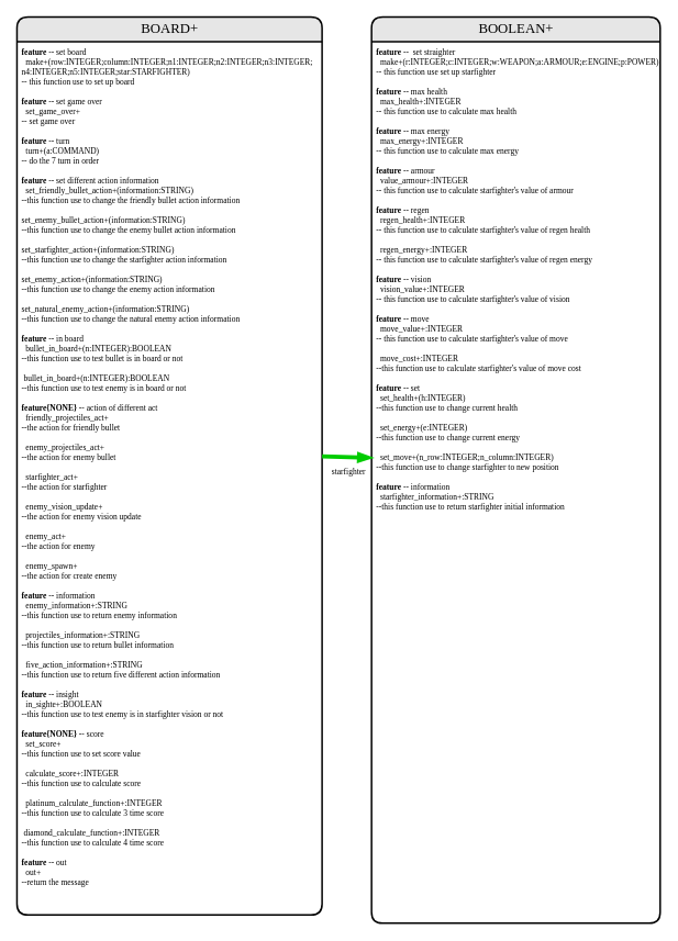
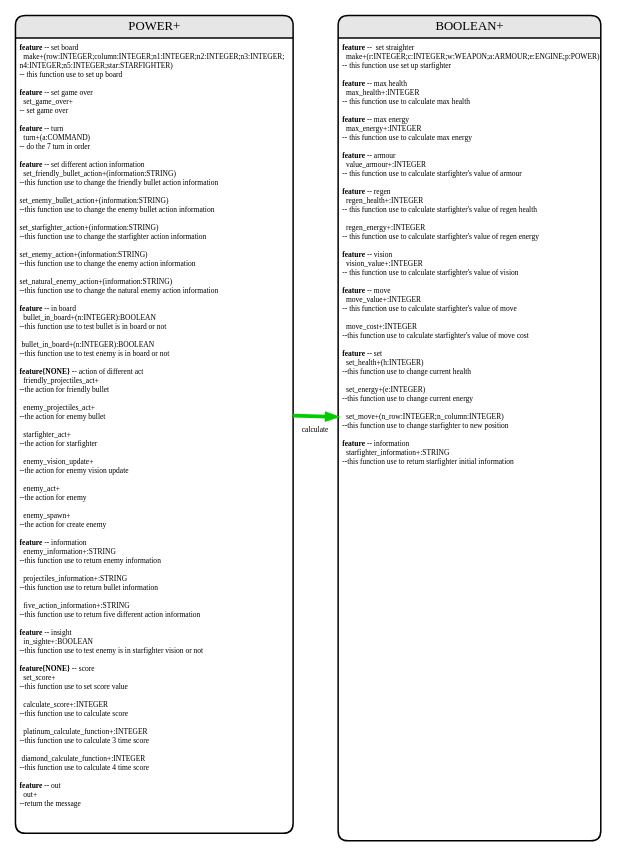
- <mxCell id="2" value="BOARD+" style="swimlane;html=1;childLayout=stackLayout;horizontal=1;startSize=30;horizontalStack=0;fillColor=#E6E6E6;fontColor=#000000;rounded=1;fontSize=17;fontStyle=0;strokeWidth=2;resizeParent=0;resizeLast=1;shadow=0;dashed=0;align=center;fontFamily=Verdena;" parent="1" vertex="1"><mxGeometry x="20" y="20" width="370" height="1090" as="geometry" /></mxCell>
+ <mxCell id="2" value="POWER+" style="swimlane;html=1;childLayout=stackLayout;horizontal=1;startSize=30;horizontalStack=0;fillColor=#E6E6E6;fontColor=#000000;rounded=1;fontSize=17;fontStyle=0;strokeWidth=2;resizeParent=0;resizeLast=1;shadow=0;dashed=0;align=center;fontFamily=Verdena;" parent="1" vertex="1"><mxGeometry x="20" y="20" width="370" height="1090" as="geometry" /></mxCell>
- <mxCell id="7" value="starfighter" style="text;html=1;fontSize=10;fontFamily=Verdena;" parent="1" vertex="1"><mxGeometry x="400" y="560" width="84" height="20" as="geometry" /></mxCell>
+ <mxCell id="7" value="calculate" style="text;html=1;fontSize=10;fontFamily=Verdena;" parent="1" vertex="1"><mxGeometry x="400" y="560" width="84" height="20" as="geometry" /></mxCell>
